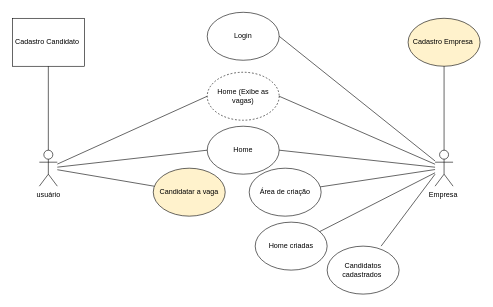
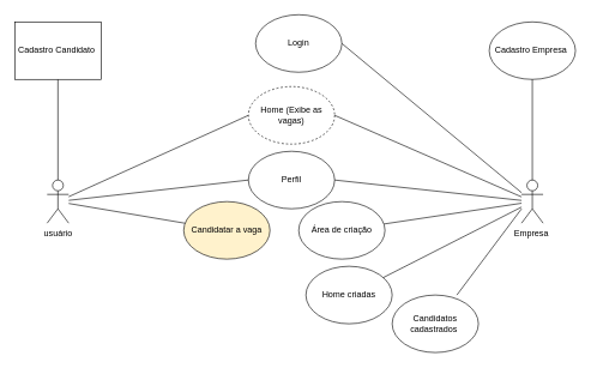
- <mxCell id="4" value="Login" style="ellipse;whiteSpace=wrap;html=1;" vertex="1" parent="1"><mxGeometry x="345" width="120" height="80" as="geometry" y="20" /></mxCell>
+ <mxCell id="4" value="Login" style="ellipse;whiteSpace=wrap;html=1;" vertex="1" parent="1"><mxGeometry x="355" y="20" width="120" height="80" as="geometry" /></mxCell>
- <mxCell id="6" value="Cadastro Empresa&amp;nbsp;" style="ellipse;whiteSpace=wrap;html=1;fillColor=#fff2cc;" vertex="1" parent="1"><mxGeometry x="680" y="30" width="120" height="80" as="geometry" /></mxCell>
+ <mxCell id="6" value="Cadastro Empresa&amp;nbsp;" style="ellipse;whiteSpace=wrap;html=1;" vertex="1" parent="1"><mxGeometry x="680" y="30" width="120" height="80" as="geometry" /></mxCell>
- <mxCell id="21" value="Home" style="ellipse;whiteSpace=wrap;html=1;" vertex="1" parent="1"><mxGeometry x="345" y="210" width="120" height="80" as="geometry" /></mxCell>
+ <mxCell id="21" value="Perfil" style="ellipse;whiteSpace=wrap;html=1;" vertex="1" parent="1"><mxGeometry x="345" y="210" width="120" height="80" as="geometry" /></mxCell>
